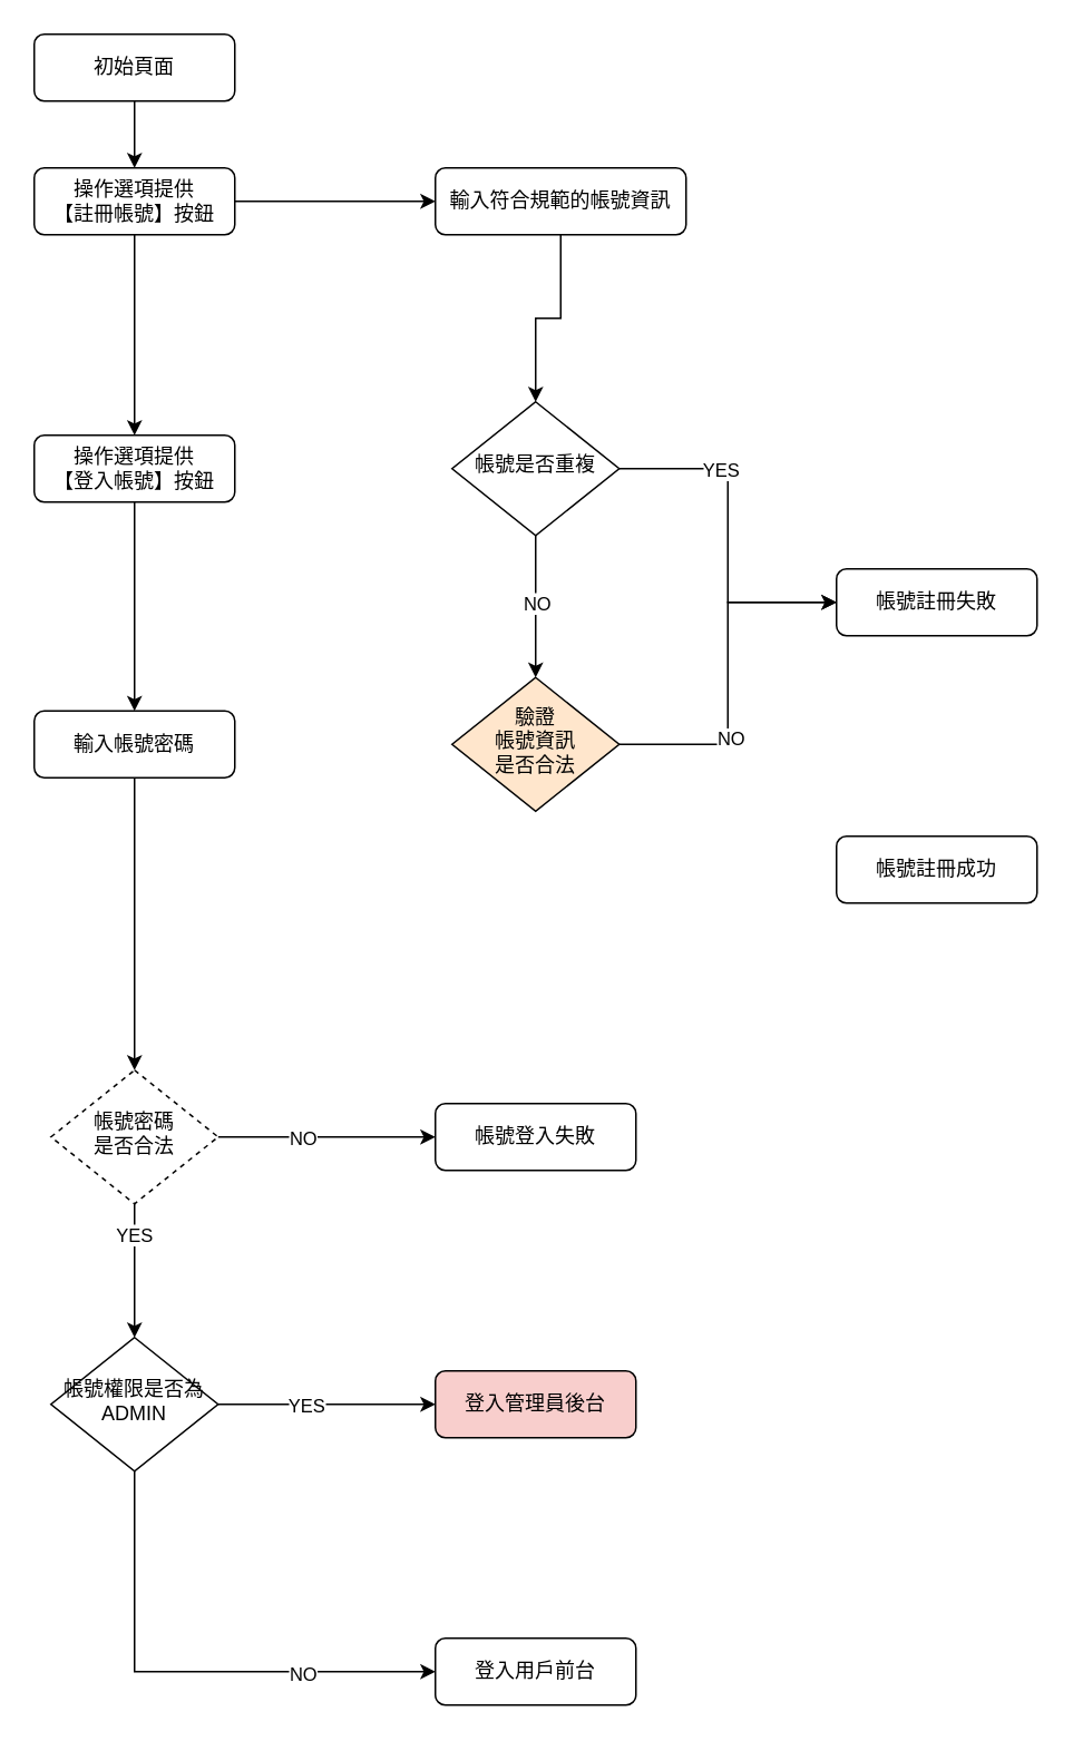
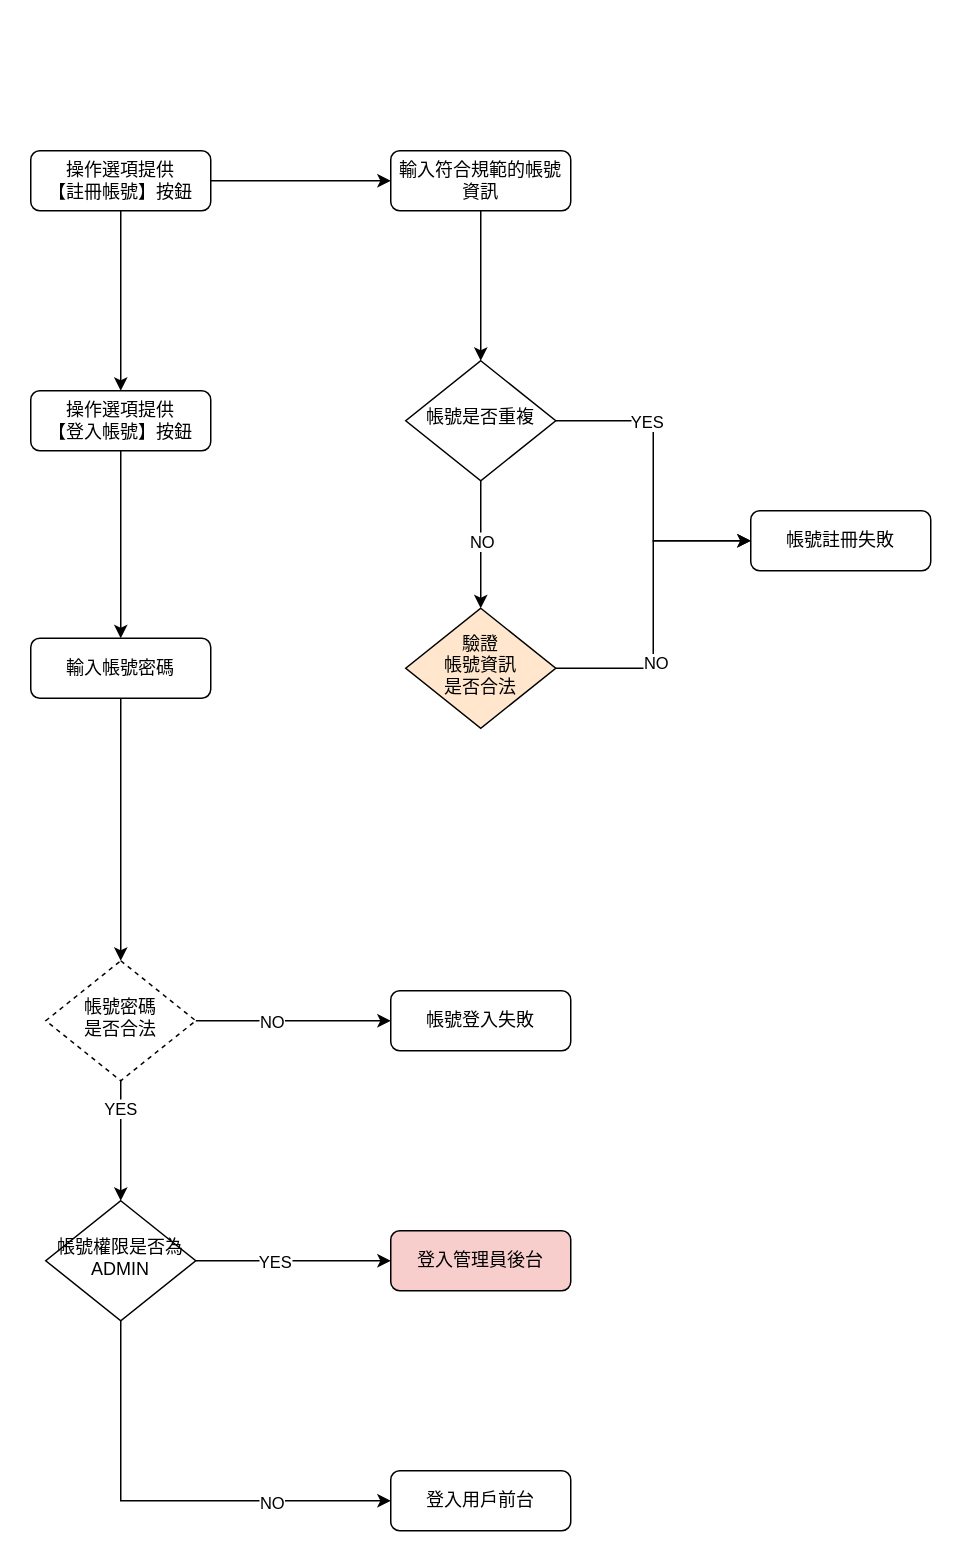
- <mxCell id="3" value="初始頁面" style="rounded=1;whiteSpace=wrap;html=1;fontSize=12;glass=0;strokeWidth=1;shadow=0;" parent="1" vertex="1"><mxGeometry x="20" y="20" width="120" height="40" as="geometry" /></mxCell>
- <mxCell id="2" style="edgeStyle=orthogonalEdgeStyle;rounded=0;orthogonalLoop=1;jettySize=auto;html=1;exitX=0.5;exitY=1;exitDx=0;exitDy=0;entryX=0.5;entryY=0;entryDx=0;entryDy=0;" parent="1" source="3" target="6" edge="1"><mxGeometry relative="1" as="geometry" /></mxCell>
- <mxCell id="10" value="輸入符合規範的帳號資訊" style="rounded=1;whiteSpace=wrap;html=1;fontSize=12;glass=0;strokeWidth=1;shadow=0;" parent="1" vertex="1"><mxGeometry x="260" y="100" width="150" height="40" as="geometry" /></mxCell>
+ <mxCell id="10" value="輸入符合規範的帳號資訊" style="rounded=1;whiteSpace=wrap;html=1;fontSize=12;glass=0;strokeWidth=1;shadow=0;" parent="1" vertex="1"><mxGeometry x="260" y="100" width="120" height="40" as="geometry" /></mxCell>
- <mxCell id="20" value="帳號註冊成功" style="rounded=1;whiteSpace=wrap;html=1;fontSize=12;glass=0;strokeWidth=1;shadow=0;" parent="1" vertex="1"><mxGeometry x="500" y="500" width="120" height="40" as="geometry" /></mxCell>
